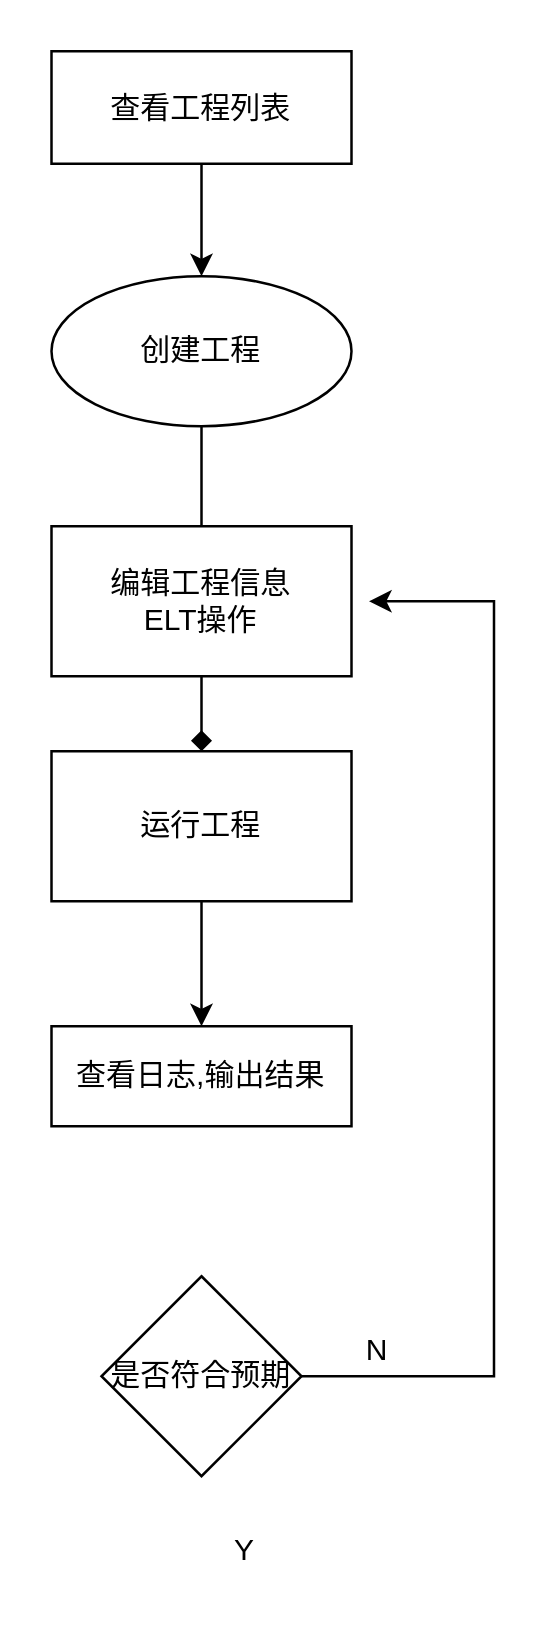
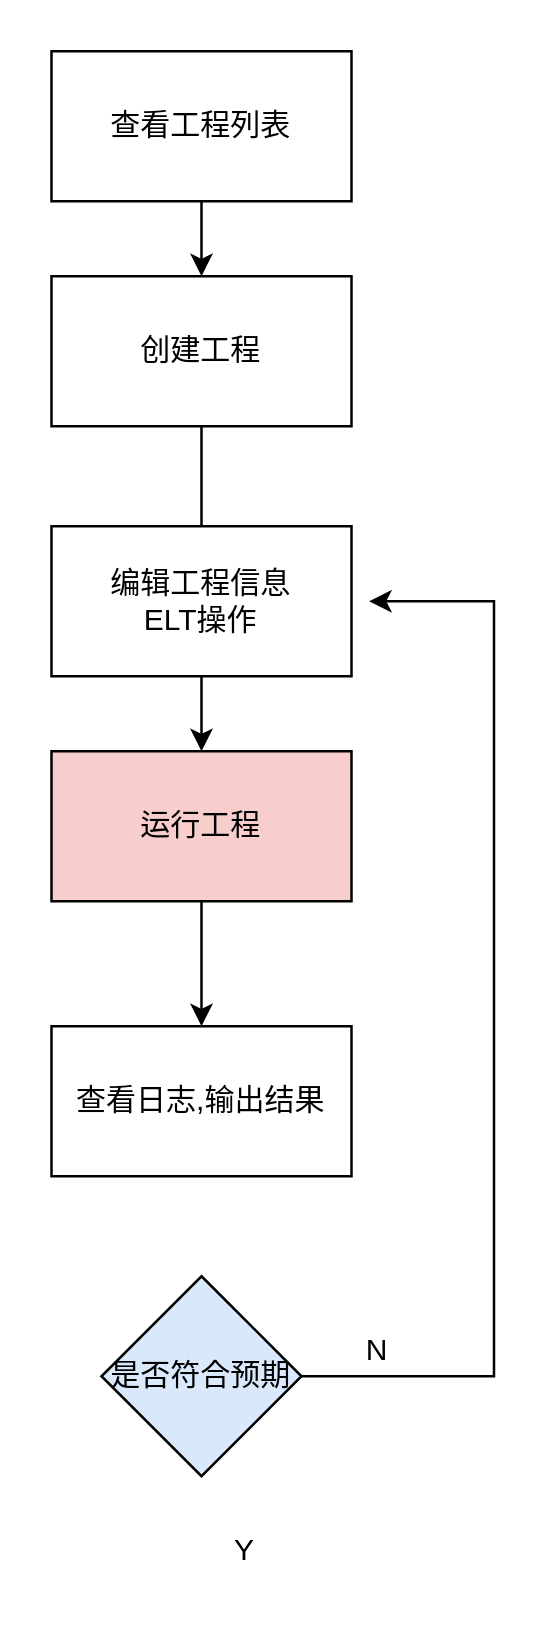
- <mxCell id="3" value="查看工程列表" style="rounded=0;whiteSpace=wrap;html=1;" parent="1" vertex="1"><mxGeometry x="20" y="20" width="120" height="45" as="geometry" /></mxCell>
+ <mxCell id="3" value="查看工程列表" style="rounded=0;whiteSpace=wrap;html=1;" parent="1" vertex="1"><mxGeometry x="20" y="20" width="120" height="60" as="geometry" /></mxCell>
- <mxCell id="5" value="创建工程" style="ellipse;whiteSpace=wrap;html=1;" parent="1" vertex="1"><mxGeometry x="20" y="110" width="120" height="60" as="geometry" /></mxCell>
+ <mxCell id="5" value="创建工程" style="rounded=0;whiteSpace=wrap;html=1;" parent="1" vertex="1"><mxGeometry x="20" y="110" width="120" height="60" as="geometry" /></mxCell>
- <mxCell id="6" value="" style="edgeStyle=orthogonalEdgeStyle;rounded=0;orthogonalLoop=1;jettySize=auto;html=1;endArrow=diamond;" parent="1" source="7" target="9" edge="1"><mxGeometry relative="1" as="geometry" /></mxCell>
+ <mxCell id="6" value="" style="edgeStyle=orthogonalEdgeStyle;rounded=0;orthogonalLoop=1;jettySize=auto;html=1;" parent="1" source="7" target="9" edge="1"><mxGeometry relative="1" as="geometry" /></mxCell>
- <mxCell id="9" value="运行工程" style="rounded=0;whiteSpace=wrap;html=1;" parent="1" vertex="1"><mxGeometry x="20" y="300" width="120" height="60" as="geometry" /></mxCell>
+ <mxCell id="9" value="运行工程" style="rounded=0;whiteSpace=wrap;html=1;fillColor=#f8cecc;" parent="1" vertex="1"><mxGeometry x="20" y="300" width="120" height="60" as="geometry" /></mxCell>
- <mxCell id="10" value="查看日志,输出结果" style="rounded=0;whiteSpace=wrap;html=1;" parent="1" vertex="1"><mxGeometry x="20" y="410" width="120" height="40" as="geometry" /></mxCell>
+ <mxCell id="10" value="查看日志,输出结果" style="rounded=0;whiteSpace=wrap;html=1;" parent="1" vertex="1"><mxGeometry x="20" y="410" width="120" height="60" as="geometry" /></mxCell>
- <mxCell id="12" value="是否符合预期" style="rhombus;whiteSpace=wrap;html=1;" parent="1" vertex="1"><mxGeometry x="40" y="510" width="80" height="80" as="geometry" /></mxCell>
+ <mxCell id="12" value="是否符合预期" style="rhombus;whiteSpace=wrap;html=1;fillColor=#dae8fc;" parent="1" vertex="1"><mxGeometry x="40" y="510" width="80" height="80" as="geometry" /></mxCell>
